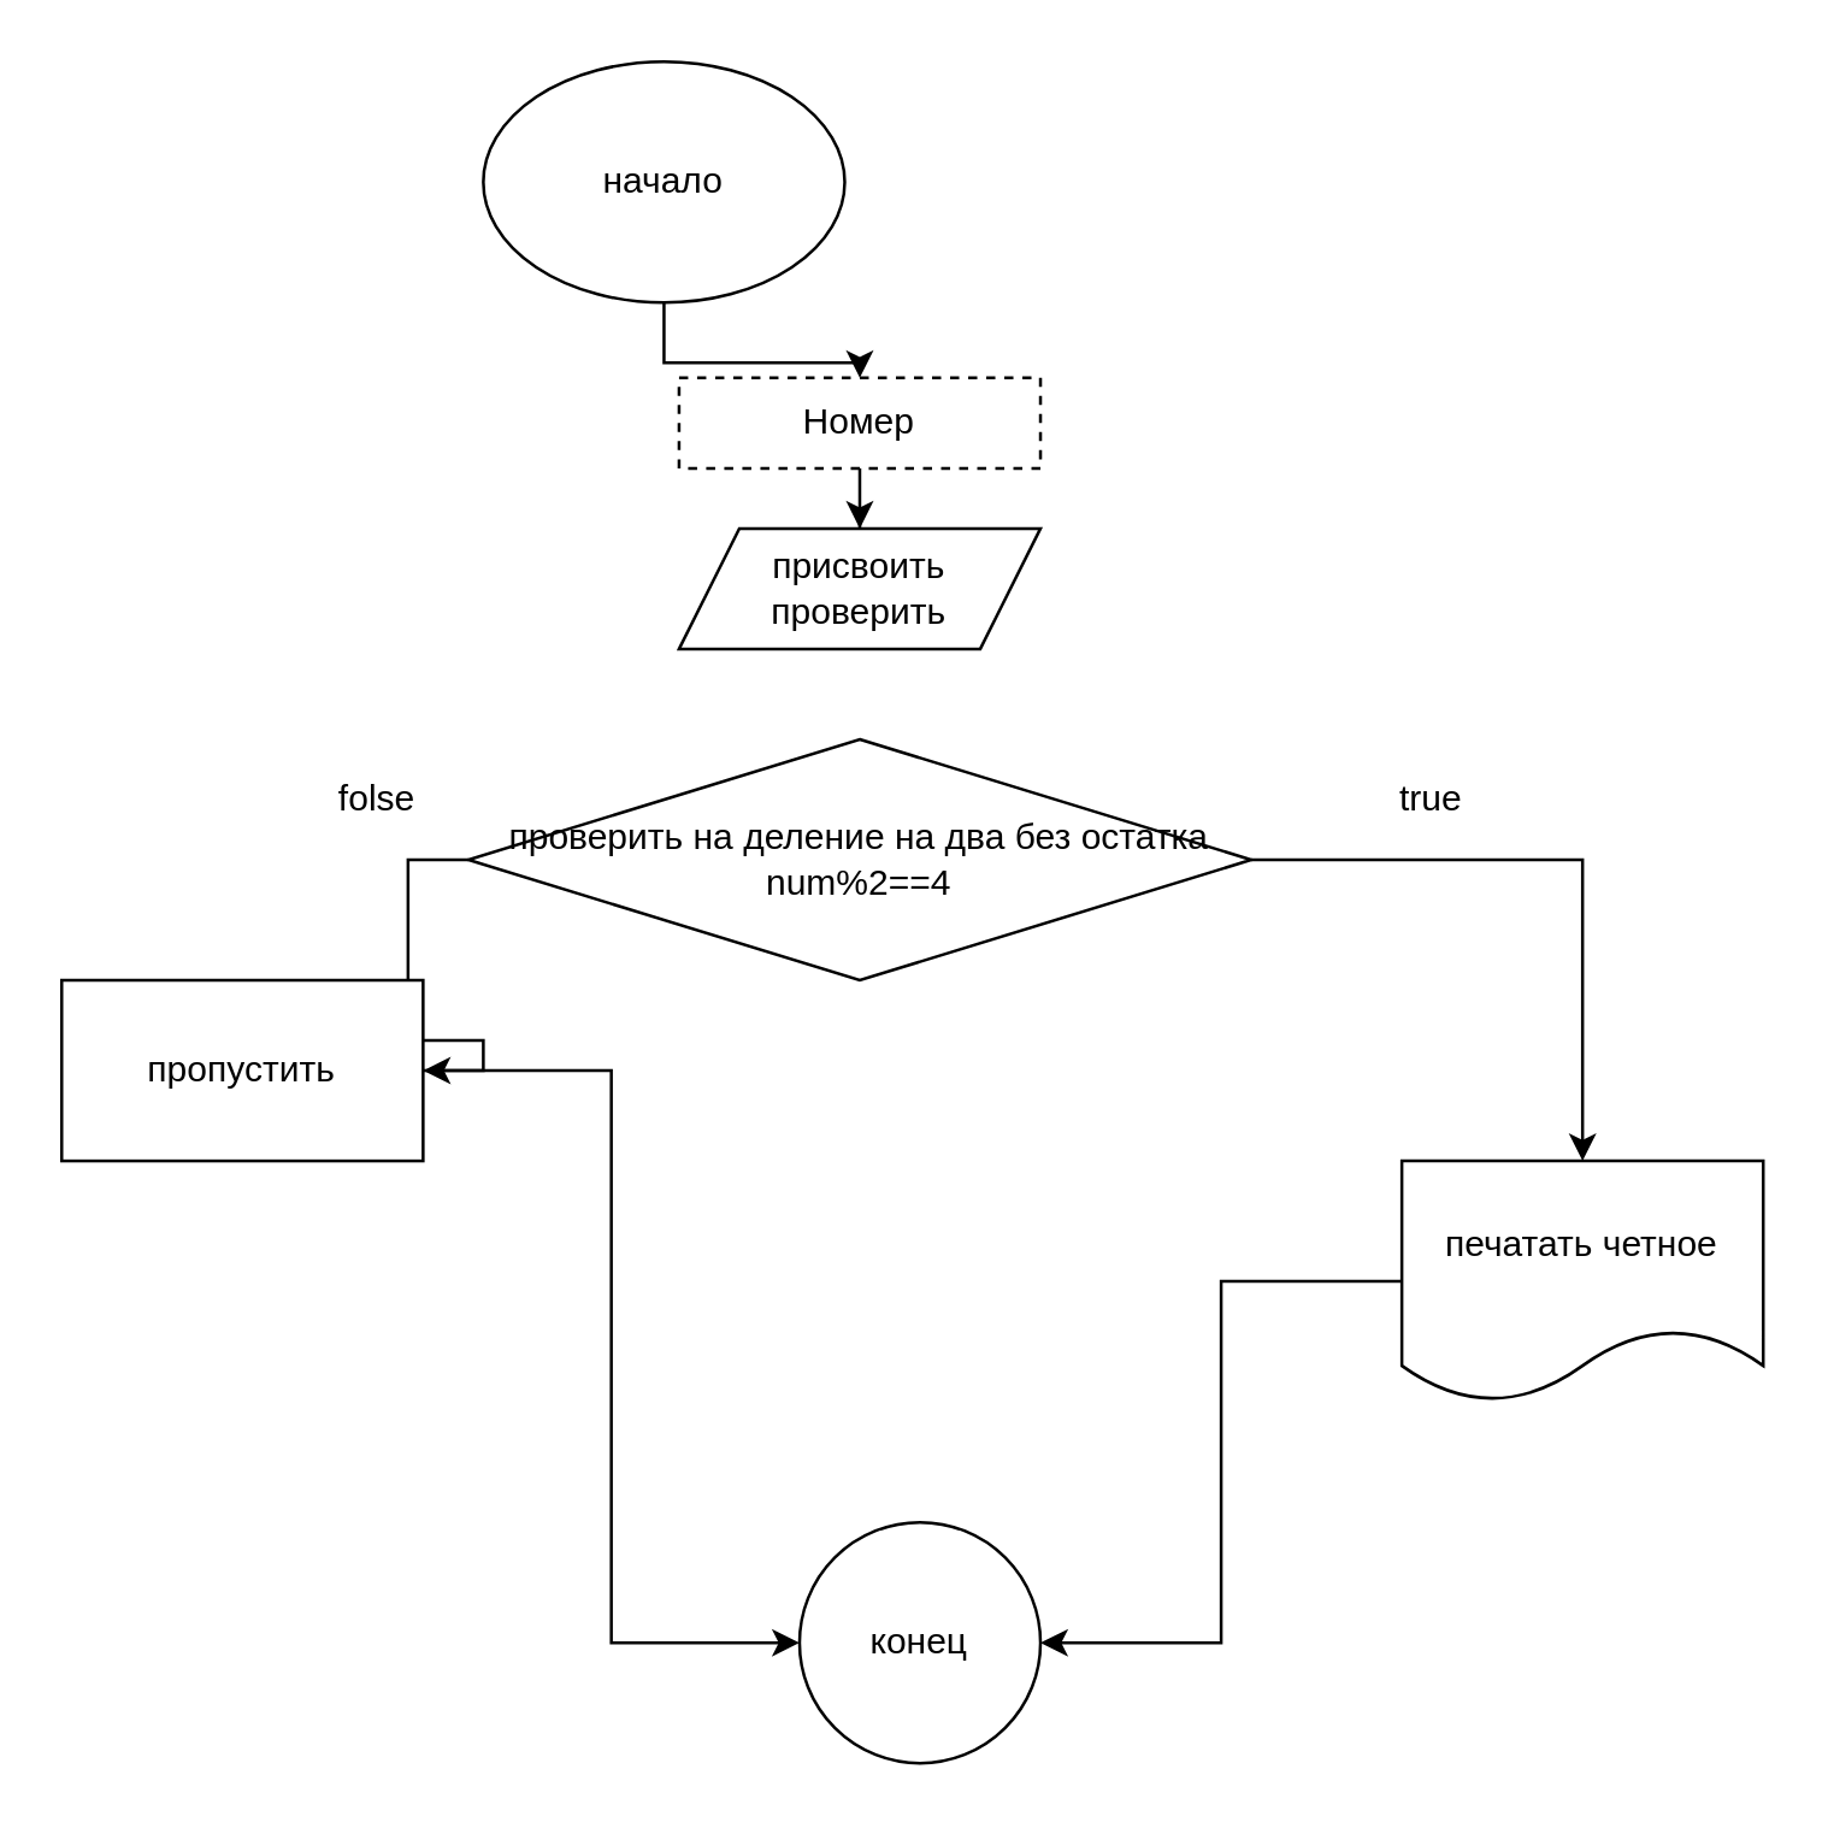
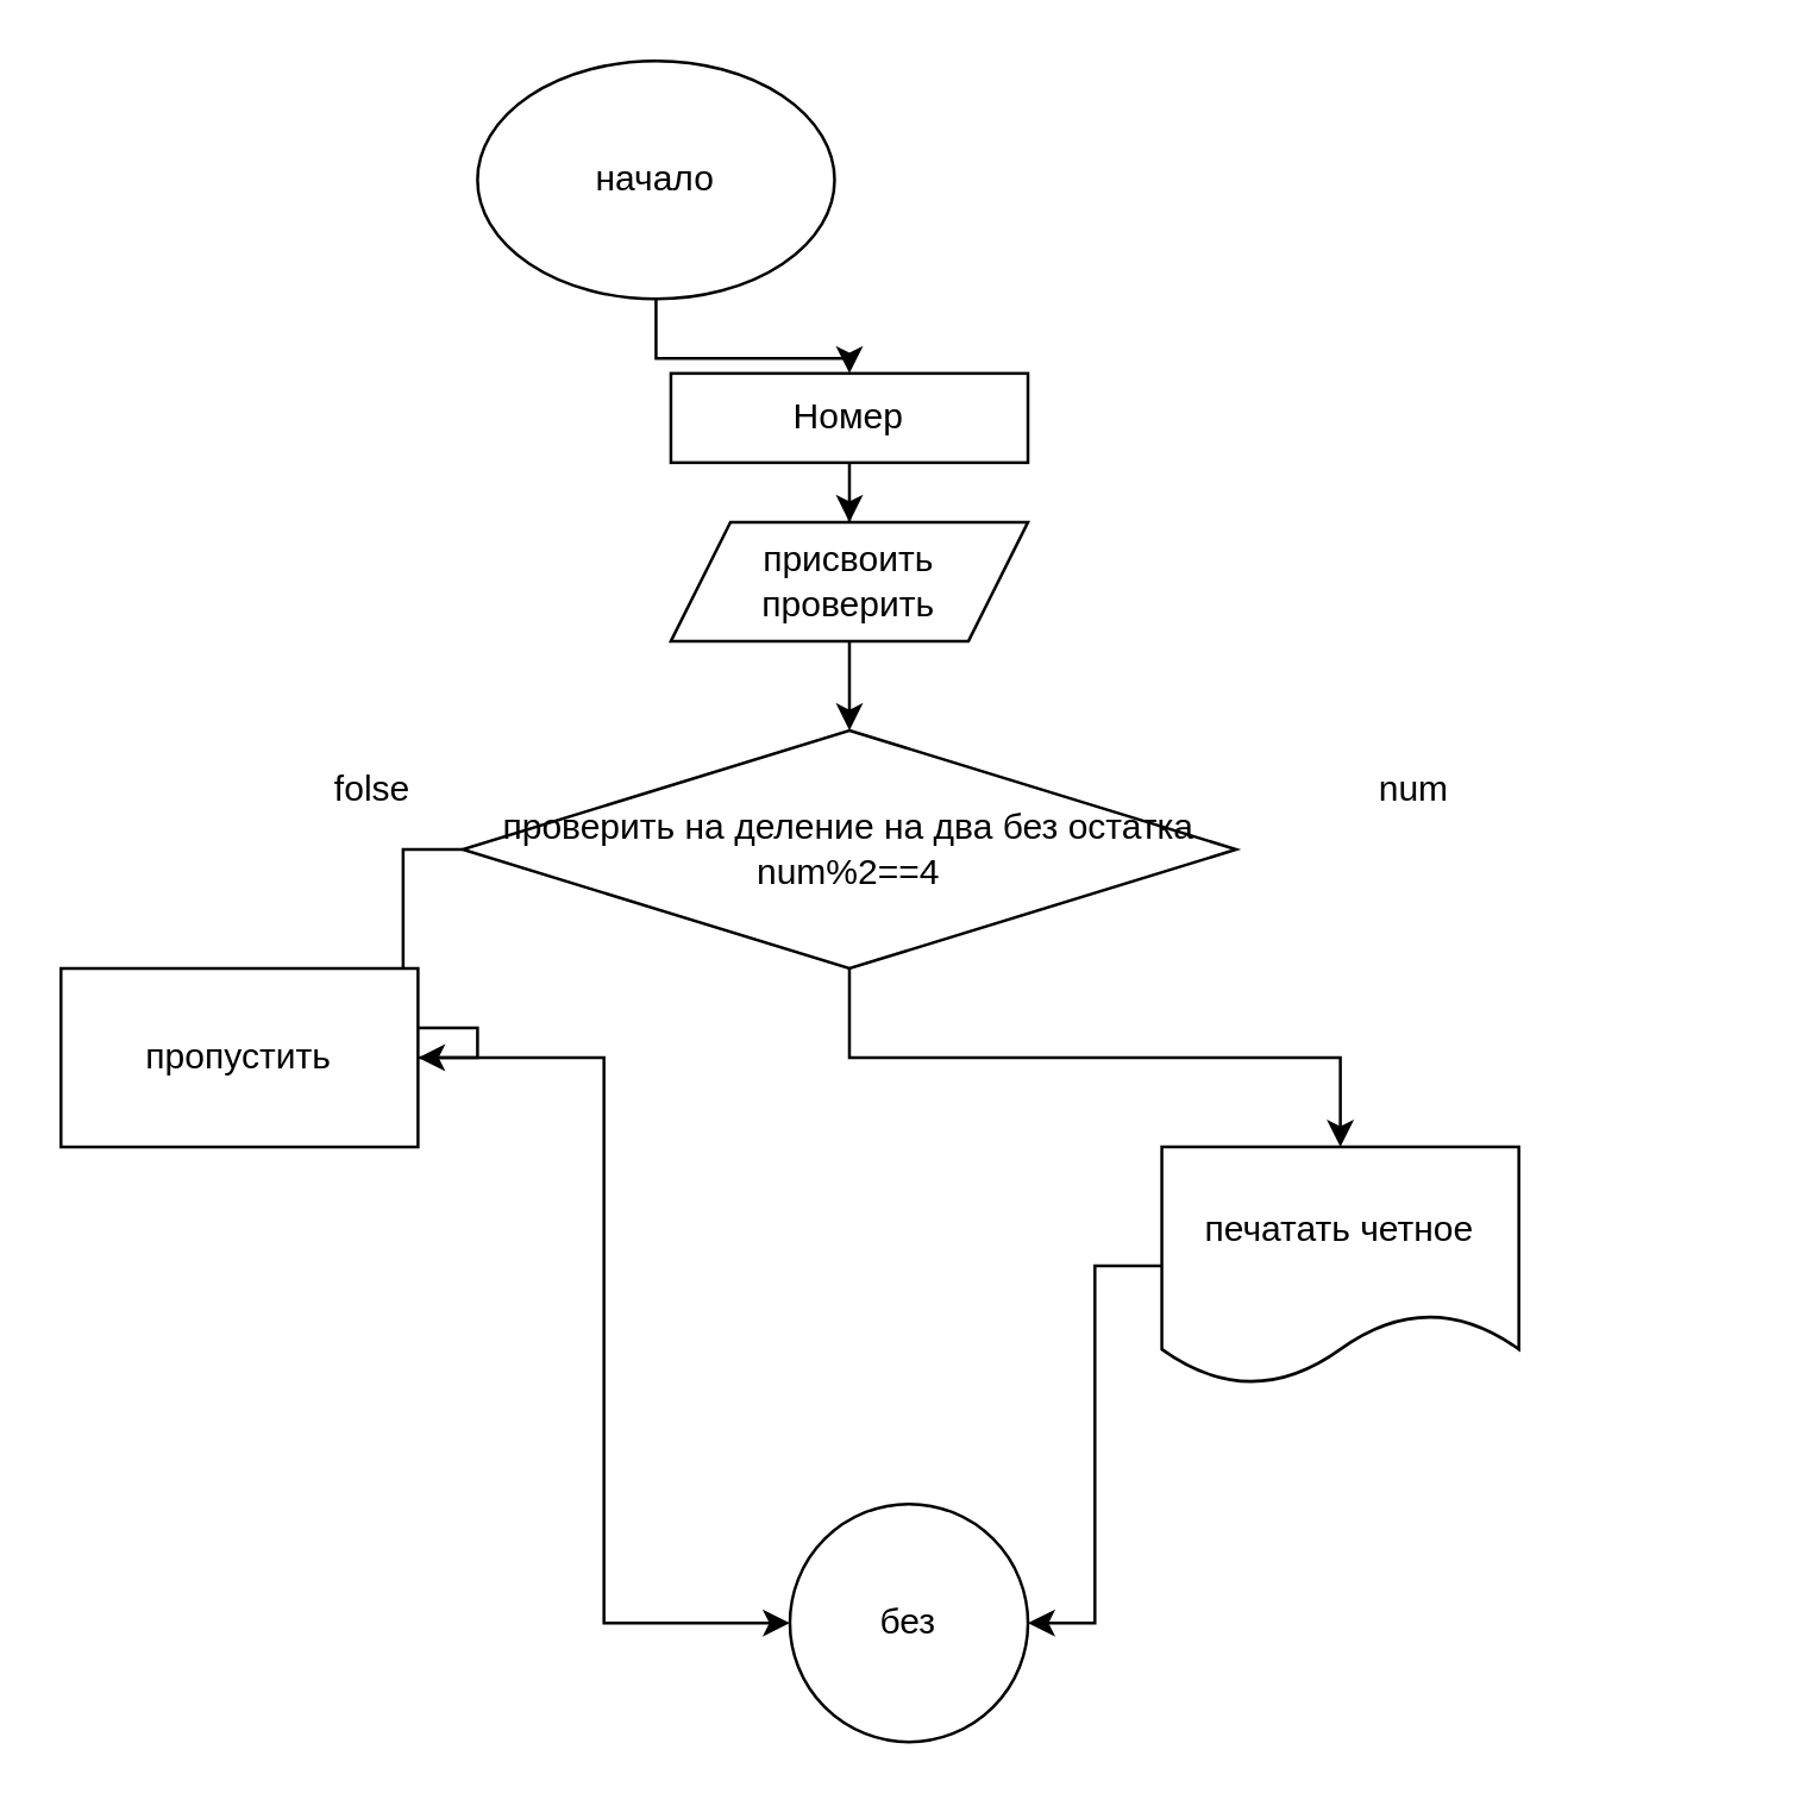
- <mxCell id="5" value="Номер" style="whiteSpace=wrap;html=1;dashed=1;" vertex="1" parent="1"><mxGeometry x="225" y="125" width="120" height="30" as="geometry" /></mxCell>
+ <mxCell id="5" value="Номер" style="whiteSpace=wrap;html=1;" vertex="1" parent="1"><mxGeometry x="225" y="125" width="120" height="30" as="geometry" /></mxCell>
+ <mxCell id="6" value="" style="edgeStyle=orthogonalEdgeStyle;rounded=0;orthogonalLoop=1;jettySize=auto;html=1;" edge="1" parent="1" source="7" target="10"><mxGeometry relative="1" as="geometry" /></mxCell>
- <mxCell id="16" value="true" style="text;html=1;strokeColor=none;fillColor=none;align=center;verticalAlign=middle;whiteSpace=wrap;rounded=0;" vertex="1" parent="1"><mxGeometry x="445" y="255" width="60" height="20" as="geometry" /></mxCell>
+ <mxCell id="16" value="num" style="text;html=1;strokeColor=none;fillColor=none;align=center;verticalAlign=middle;whiteSpace=wrap;rounded=0;" vertex="1" parent="1"><mxGeometry x="445" y="255" width="60" height="20" as="geometry" /></mxCell>
- <mxCell id="12" value="печатать четное" style="shape=document;whiteSpace=wrap;html=1;boundedLbl=1;" vertex="1" parent="1"><mxGeometry x="465" y="385" width="120" height="80" as="geometry" /></mxCell>
+ <mxCell id="12" value="печатать четное" style="shape=document;whiteSpace=wrap;html=1;boundedLbl=1;" vertex="1" parent="1"><mxGeometry x="390" y="385" width="120" height="80" as="geometry" /></mxCell>
- <mxCell id="15" value="конец" style="ellipse;whiteSpace=wrap;html=1;aspect=fixed;" vertex="1" parent="1"><mxGeometry x="265" y="505" width="80" height="80" as="geometry" /></mxCell>
+ <mxCell id="15" value="без" style="ellipse;whiteSpace=wrap;html=1;aspect=fixed;" vertex="1" parent="1"><mxGeometry x="265" y="505" width="80" height="80" as="geometry" /></mxCell>
